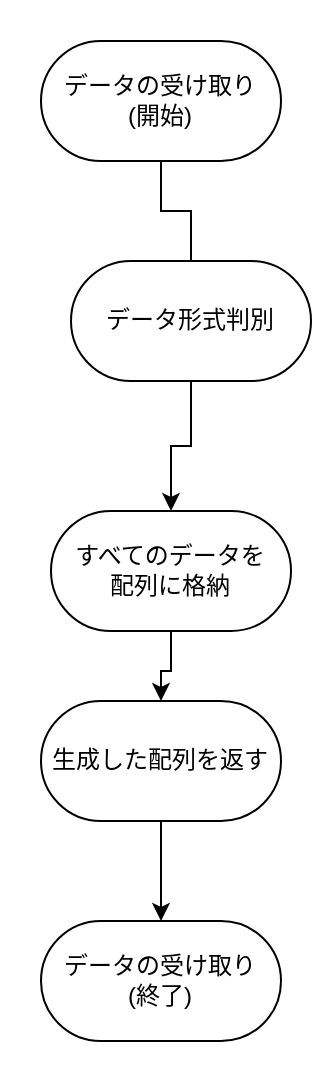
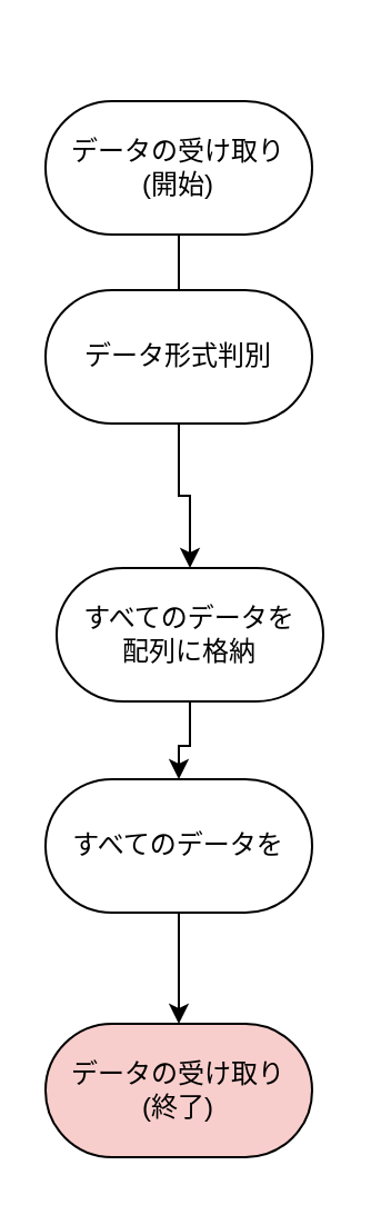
- <mxCell id="3" value="データの受け取り&lt;br&gt;(開始)" style="rounded=1;whiteSpace=wrap;html=1;arcSize=50;" vertex="1" parent="1"><mxGeometry x="20" y="20" width="120" height="60" as="geometry" /></mxCell>
+ <mxCell id="3" value="データの受け取り&lt;br&gt;(開始)" style="rounded=1;whiteSpace=wrap;html=1;arcSize=50;" vertex="1" parent="1"><mxGeometry x="20" y="45" width="120" height="60" as="geometry" /></mxCell>
- <mxCell id="5" value="データ形式判別" style="whiteSpace=wrap;html=1;rounded=1;arcSize=50;" vertex="1" parent="1"><mxGeometry x="35" y="130" width="120" height="60" as="geometry" /></mxCell>
+ <mxCell id="5" value="データ形式判別" style="whiteSpace=wrap;html=1;rounded=1;arcSize=50;" vertex="1" parent="1"><mxGeometry x="20" y="130" width="120" height="60" as="geometry" /></mxCell>
- <mxCell id="9" value="生成した配列を返す" style="whiteSpace=wrap;html=1;rounded=1;arcSize=50;" vertex="1" parent="1"><mxGeometry x="20" y="350" width="120" height="60" as="geometry" /></mxCell>
+ <mxCell id="9" value="すべてのデータを" style="whiteSpace=wrap;html=1;rounded=1;arcSize=50;" vertex="1" parent="1"><mxGeometry x="20" y="350" width="120" height="60" as="geometry" /></mxCell>
- <mxCell id="10" value="データの受け取り&lt;br&gt;(終了)" style="whiteSpace=wrap;html=1;rounded=1;arcSize=50;" vertex="1" parent="1"><mxGeometry x="20" y="460" width="120" height="60" as="geometry" /></mxCell>
+ <mxCell id="10" value="データの受け取り&lt;br&gt;(終了)" style="whiteSpace=wrap;html=1;rounded=1;arcSize=50;fillColor=#f8cecc;" vertex="1" parent="1"><mxGeometry x="20" y="460" width="120" height="60" as="geometry" /></mxCell>
